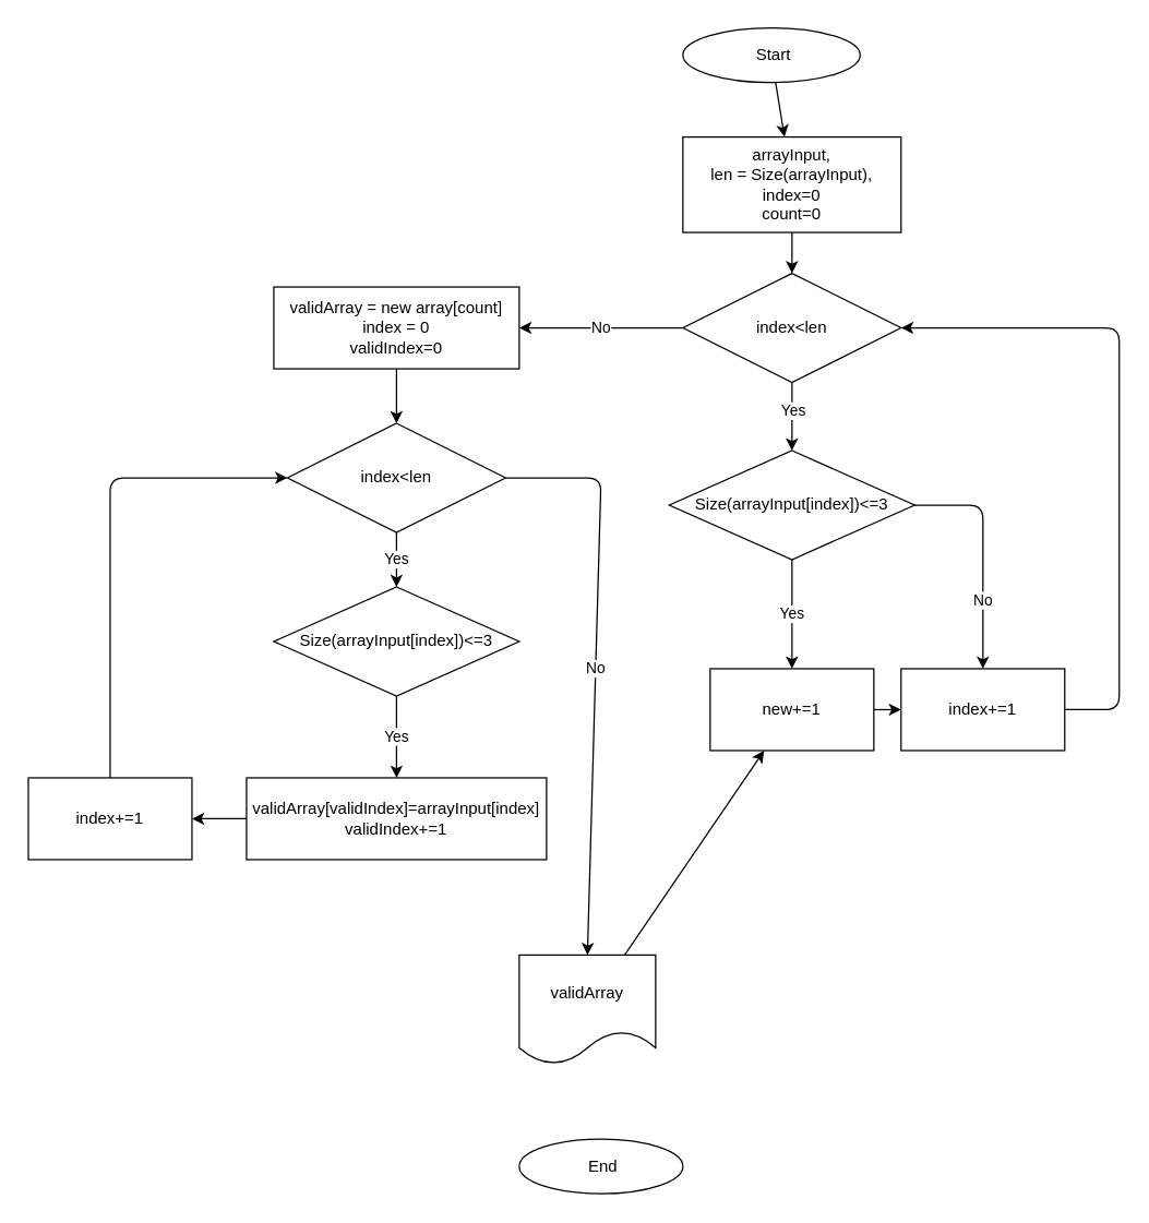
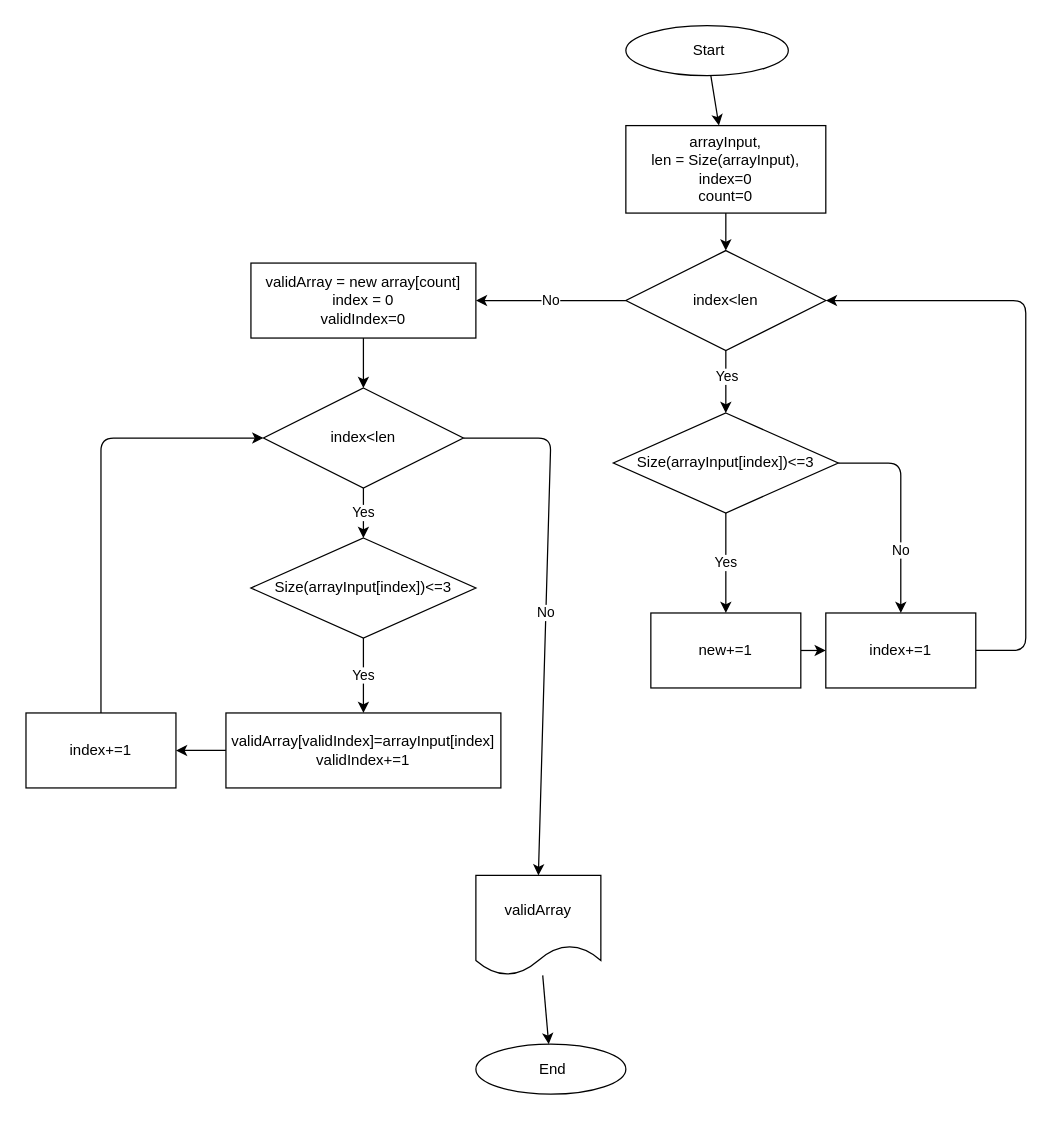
- <mxCell id="29" value="" style="edgeStyle=none;html=1;" parent="1" source="30" target="14" edge="1"><mxGeometry relative="1" as="geometry" /></mxCell>
+ <mxCell id="29" value="" style="edgeStyle=none;html=1;" parent="1" source="30" target="17" edge="1"><mxGeometry relative="1" as="geometry" /></mxCell>
